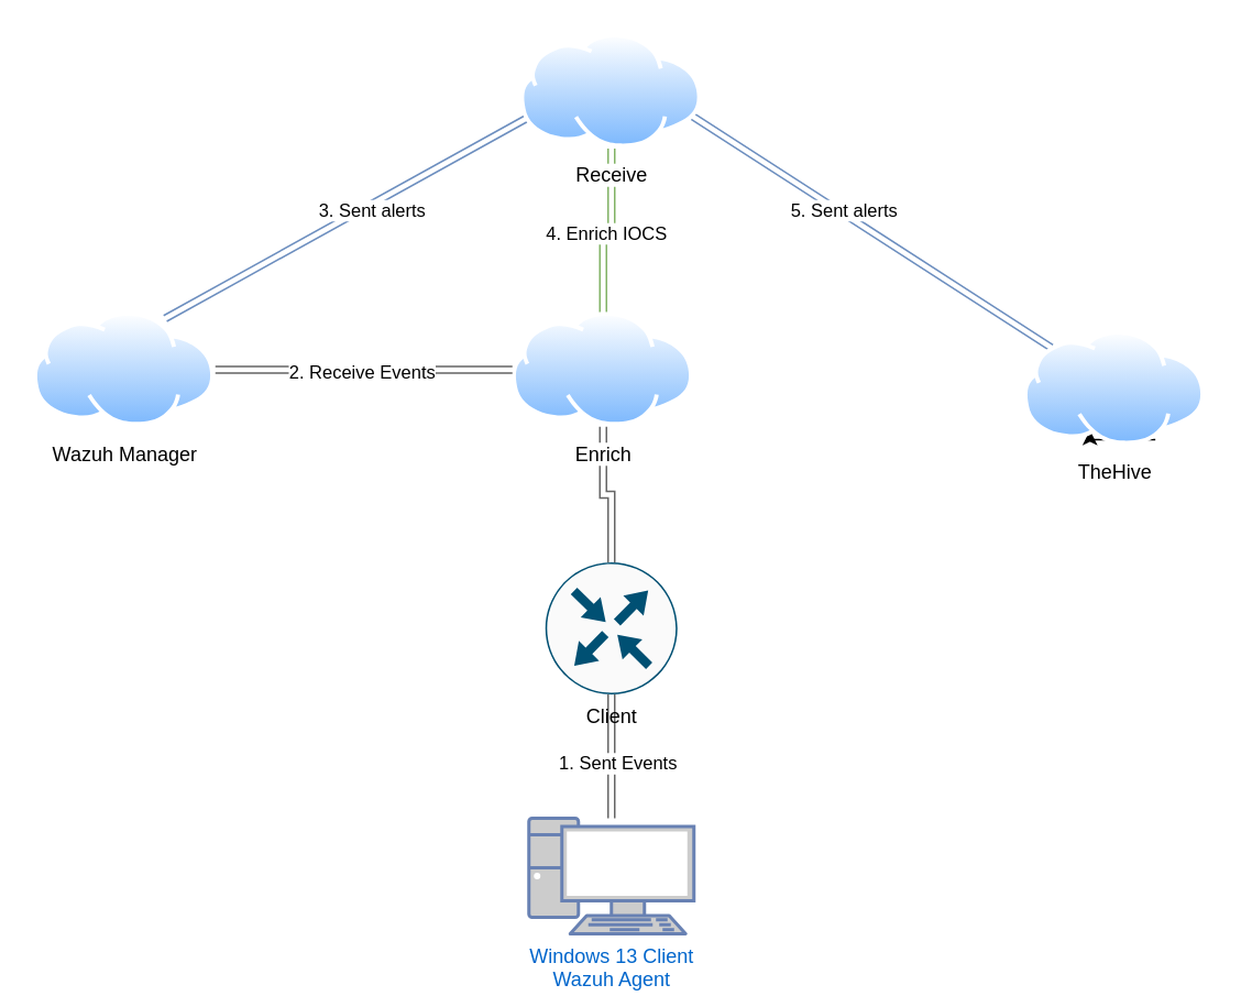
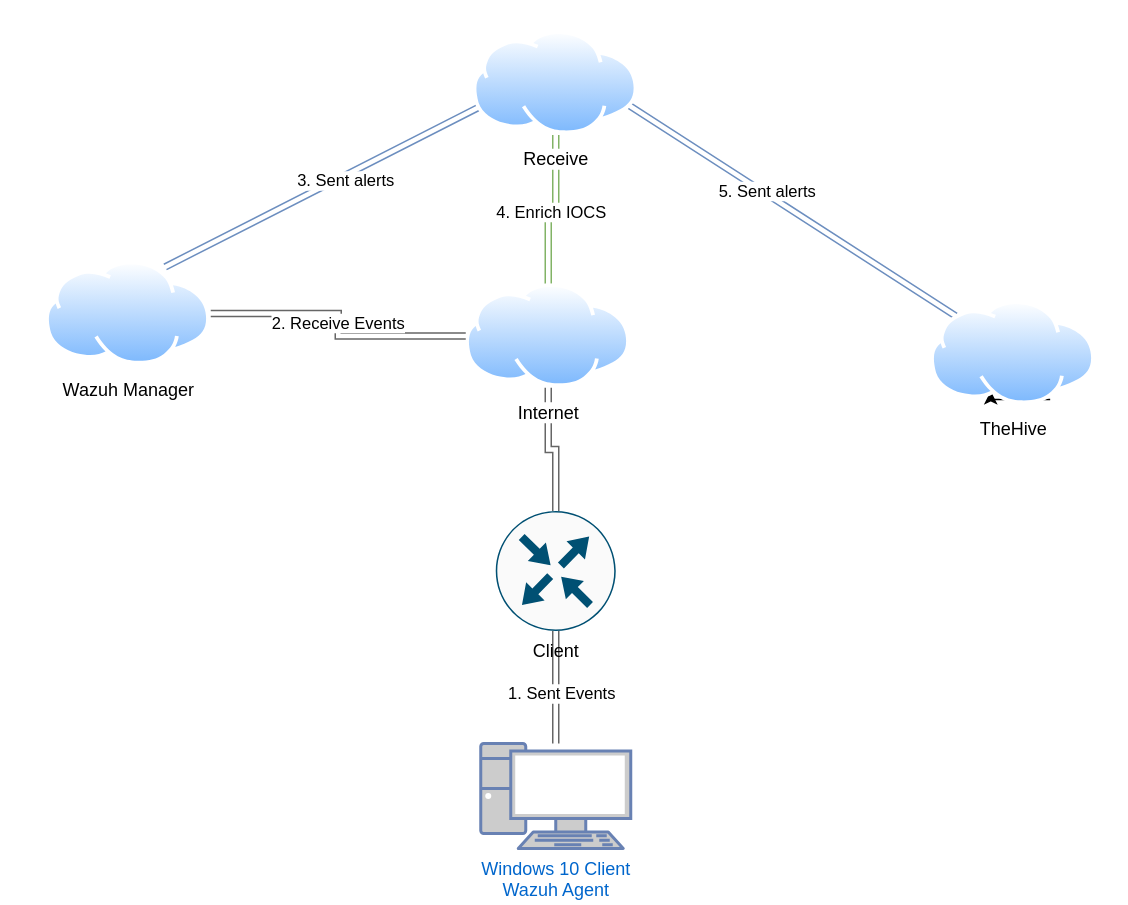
- <mxCell id="12" value="Wazuh Manager" style="image;aspect=fixed;perimeter=ellipsePerimeter;html=1;align=center;shadow=0;dashed=0;spacingTop=3;image=img/lib/active_directory/internet_cloud.svg;" vertex="1" parent="1"><mxGeometry x="20" y="188.6" width="110" height="69.3" as="geometry" /></mxCell>
+ <mxCell id="12" value="Wazuh Manager" style="image;aspect=fixed;perimeter=ellipsePerimeter;html=1;align=center;shadow=0;dashed=0;spacingTop=3;image=img/lib/active_directory/internet_cloud.svg;" vertex="1" parent="1"><mxGeometry x="30" y="173.6" width="110" height="69.3" as="geometry" /></mxCell>
- <mxCell id="9" value="Enrich" style="image;aspect=fixed;perimeter=ellipsePerimeter;html=1;align=center;shadow=0;dashed=0;spacingTop=3;image=img/lib/active_directory/internet_cloud.svg;" vertex="1" parent="1"><mxGeometry x="310" y="188.6" width="110" height="69.3" as="geometry" /></mxCell>
+ <mxCell id="9" value="Internet" style="image;aspect=fixed;perimeter=ellipsePerimeter;html=1;align=center;shadow=0;dashed=0;spacingTop=3;image=img/lib/active_directory/internet_cloud.svg;" vertex="1" parent="1"><mxGeometry x="310" y="188.6" width="110" height="69.3" as="geometry" /></mxCell>
- <mxCell id="4" value="Windows 13 Client&lt;br&gt;Wazuh Agent" style="fontColor=#0066CC;verticalAlign=top;verticalLabelPosition=bottom;labelPosition=center;align=center;html=1;outlineConnect=0;fillColor=#CCCCCC;strokeColor=#6881B3;gradientColor=none;gradientDirection=north;strokeWidth=2;shape=mxgraph.networks.pc;" vertex="1" parent="1"><mxGeometry x="320" y="495" width="100" height="70" as="geometry" /></mxCell>
+ <mxCell id="4" value="Windows 10 Client&lt;br&gt;Wazuh Agent" style="fontColor=#0066CC;verticalAlign=top;verticalLabelPosition=bottom;labelPosition=center;align=center;html=1;outlineConnect=0;fillColor=#CCCCCC;strokeColor=#6881B3;gradientColor=none;gradientDirection=north;strokeWidth=2;shape=mxgraph.networks.pc;" vertex="1" parent="1"><mxGeometry x="320" y="495" width="100" height="70" as="geometry" /></mxCell>
